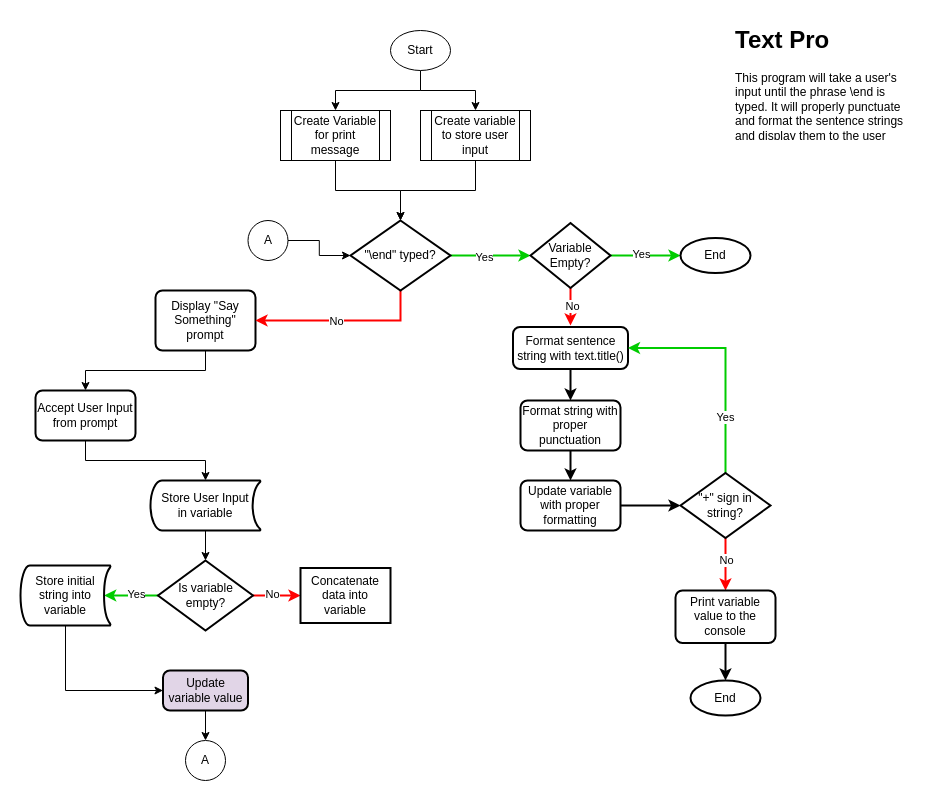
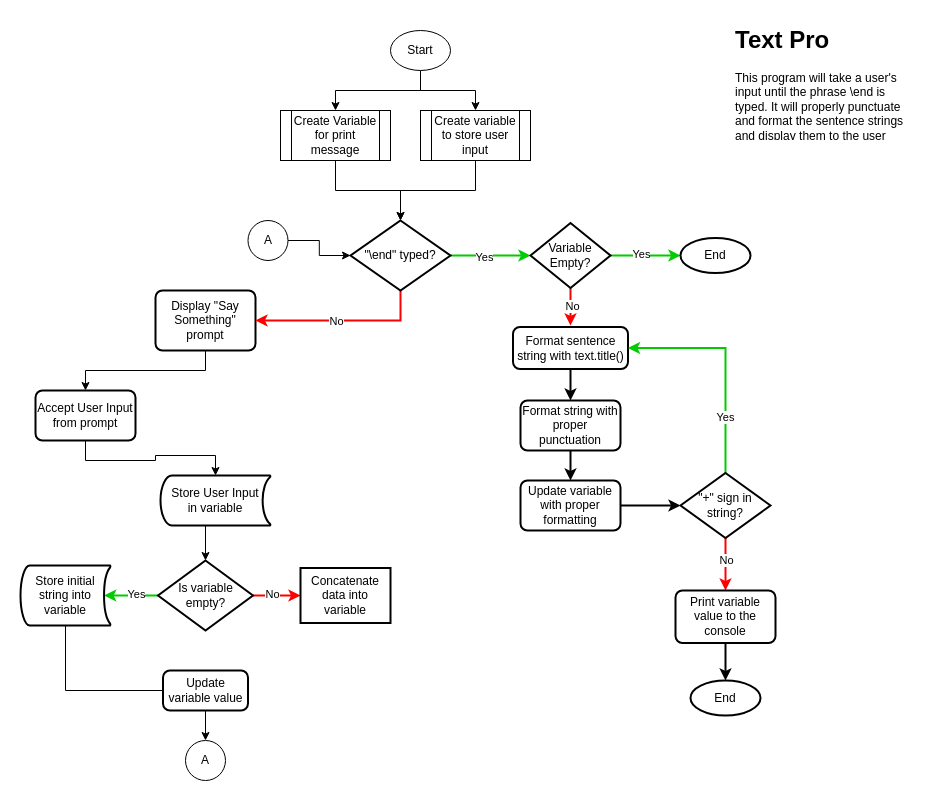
- <mxCell id="19" value="Store User Input &lt;br&gt;in variable" style="strokeWidth=2;html=1;shape=mxgraph.flowchart.stored_data;whiteSpace=wrap;" vertex="1" parent="1"><mxGeometry x="150" y="480" width="110" height="50" as="geometry" /></mxCell>
+ <mxCell id="19" value="Store User Input &lt;br&gt;in variable" style="strokeWidth=2;html=1;shape=mxgraph.flowchart.stored_data;whiteSpace=wrap;" vertex="1" parent="1"><mxGeometry x="160" y="475" width="110" height="50" as="geometry" /></mxCell>
- <mxCell id="26" style="edgeStyle=orthogonalEdgeStyle;rounded=0;orthogonalLoop=1;jettySize=auto;html=1;exitX=0.5;exitY=1;exitDx=0;exitDy=0;exitPerimeter=0;entryX=0;entryY=0.5;entryDx=0;entryDy=0;" edge="1" parent="1" source="27" target="29"><mxGeometry relative="1" as="geometry" /></mxCell>
+ <mxCell id="26" style="edgeStyle=orthogonalEdgeStyle;rounded=0;orthogonalLoop=1;jettySize=auto;html=1;exitX=0.5;exitY=1;exitDx=0;exitDy=0;exitPerimeter=0;entryX=0;entryY=0.5;entryDx=0;entryDy=0;endArrow=none;" edge="1" parent="1" source="27" target="29"><mxGeometry relative="1" as="geometry" /></mxCell>
- <mxCell id="29" value="Update variable value" style="rounded=1;whiteSpace=wrap;html=1;absoluteArcSize=1;arcSize=14;strokeWidth=2;fillColor=#e1d5e7;" vertex="1" parent="1"><mxGeometry x="162.5" y="670" width="85" height="40" as="geometry" /></mxCell>
+ <mxCell id="29" value="Update variable value" style="rounded=1;whiteSpace=wrap;html=1;absoluteArcSize=1;arcSize=14;strokeWidth=2;" vertex="1" parent="1"><mxGeometry x="162.5" y="670" width="85" height="40" as="geometry" /></mxCell>
